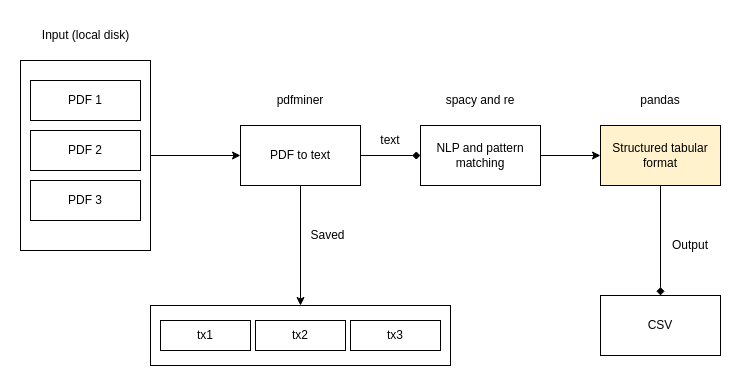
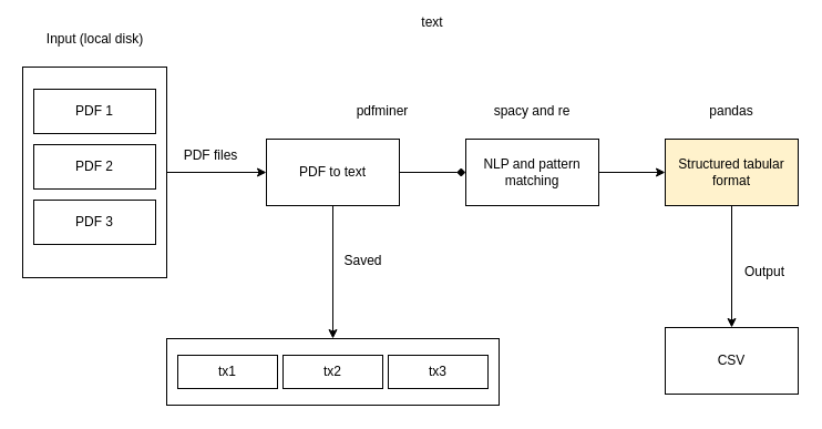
- <mxCell id="22" value="pdfminer" style="text;html=1;strokeColor=none;fillColor=none;align=center;verticalAlign=middle;whiteSpace=wrap;rounded=0;" vertex="1" parent="1"><mxGeometry x="270" y="85" width="60" height="30" as="geometry" /></mxCell>
+ <mxCell id="22" value="pdfminer" style="text;html=1;strokeColor=none;fillColor=none;align=center;verticalAlign=middle;whiteSpace=wrap;rounded=0;" vertex="1" parent="1"><mxGeometry x="315" y="85" width="60" height="30" as="geometry" /></mxCell>
+ <mxCell id="21" value="PDF files" style="text;html=1;strokeColor=none;fillColor=none;align=center;verticalAlign=middle;whiteSpace=wrap;rounded=0;" vertex="1" parent="1"><mxGeometry x="160" y="125" width="60" height="30" as="geometry" /></mxCell>
- <mxCell id="26" value="text" style="text;html=1;strokeColor=none;fillColor=none;align=center;verticalAlign=middle;whiteSpace=wrap;rounded=0;" vertex="1" parent="1"><mxGeometry x="360" y="125" width="60" height="30" as="geometry" /></mxCell>
+ <mxCell id="26" value="text" style="text;html=1;strokeColor=none;fillColor=none;align=center;verticalAlign=middle;whiteSpace=wrap;rounded=0;" vertex="1" parent="1"><mxGeometry x="360" y="5" width="60" height="30" as="geometry" /></mxCell>
- <mxCell id="13" style="edgeStyle=orthogonalEdgeStyle;rounded=0;orthogonalLoop=1;jettySize=auto;html=1;exitX=0.5;exitY=1;exitDx=0;exitDy=0;endArrow=diamond;" edge="1" parent="1" source="14" target="18"><mxGeometry relative="1" as="geometry" /></mxCell>
+ <mxCell id="13" style="edgeStyle=orthogonalEdgeStyle;rounded=0;orthogonalLoop=1;jettySize=auto;html=1;exitX=0.5;exitY=1;exitDx=0;exitDy=0;" edge="1" parent="1" source="14" target="18"><mxGeometry relative="1" as="geometry" /></mxCell>
